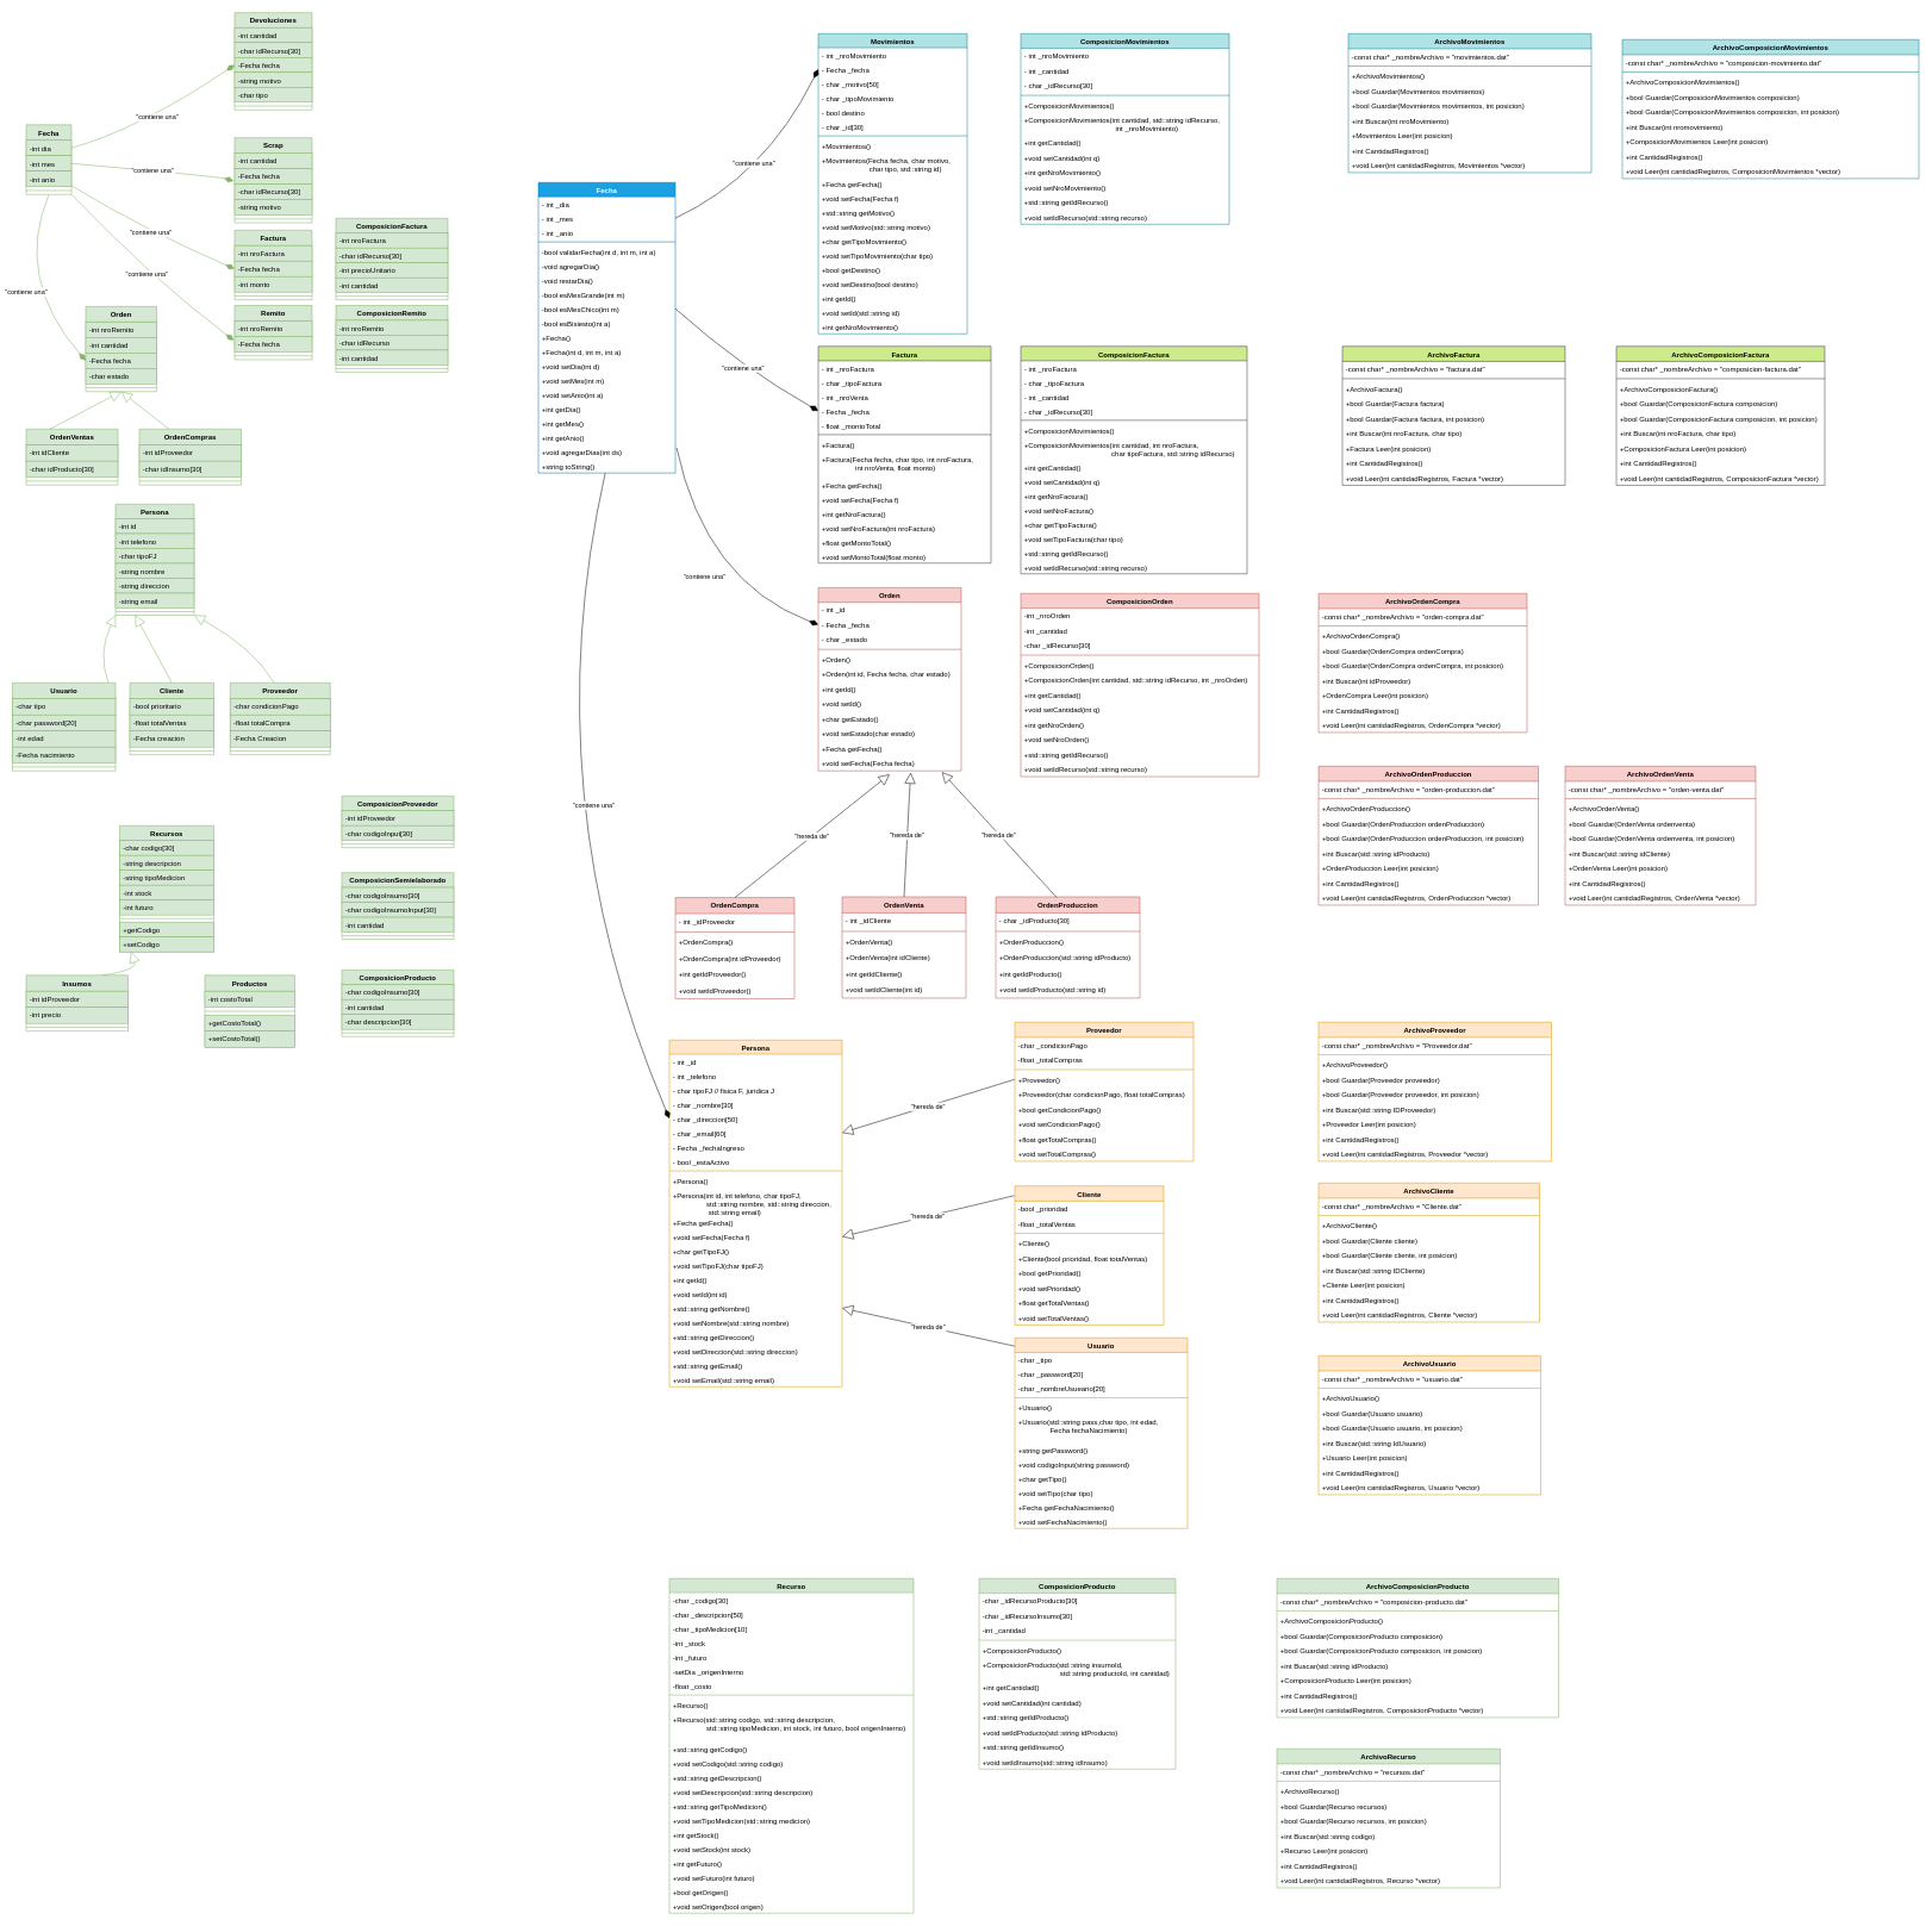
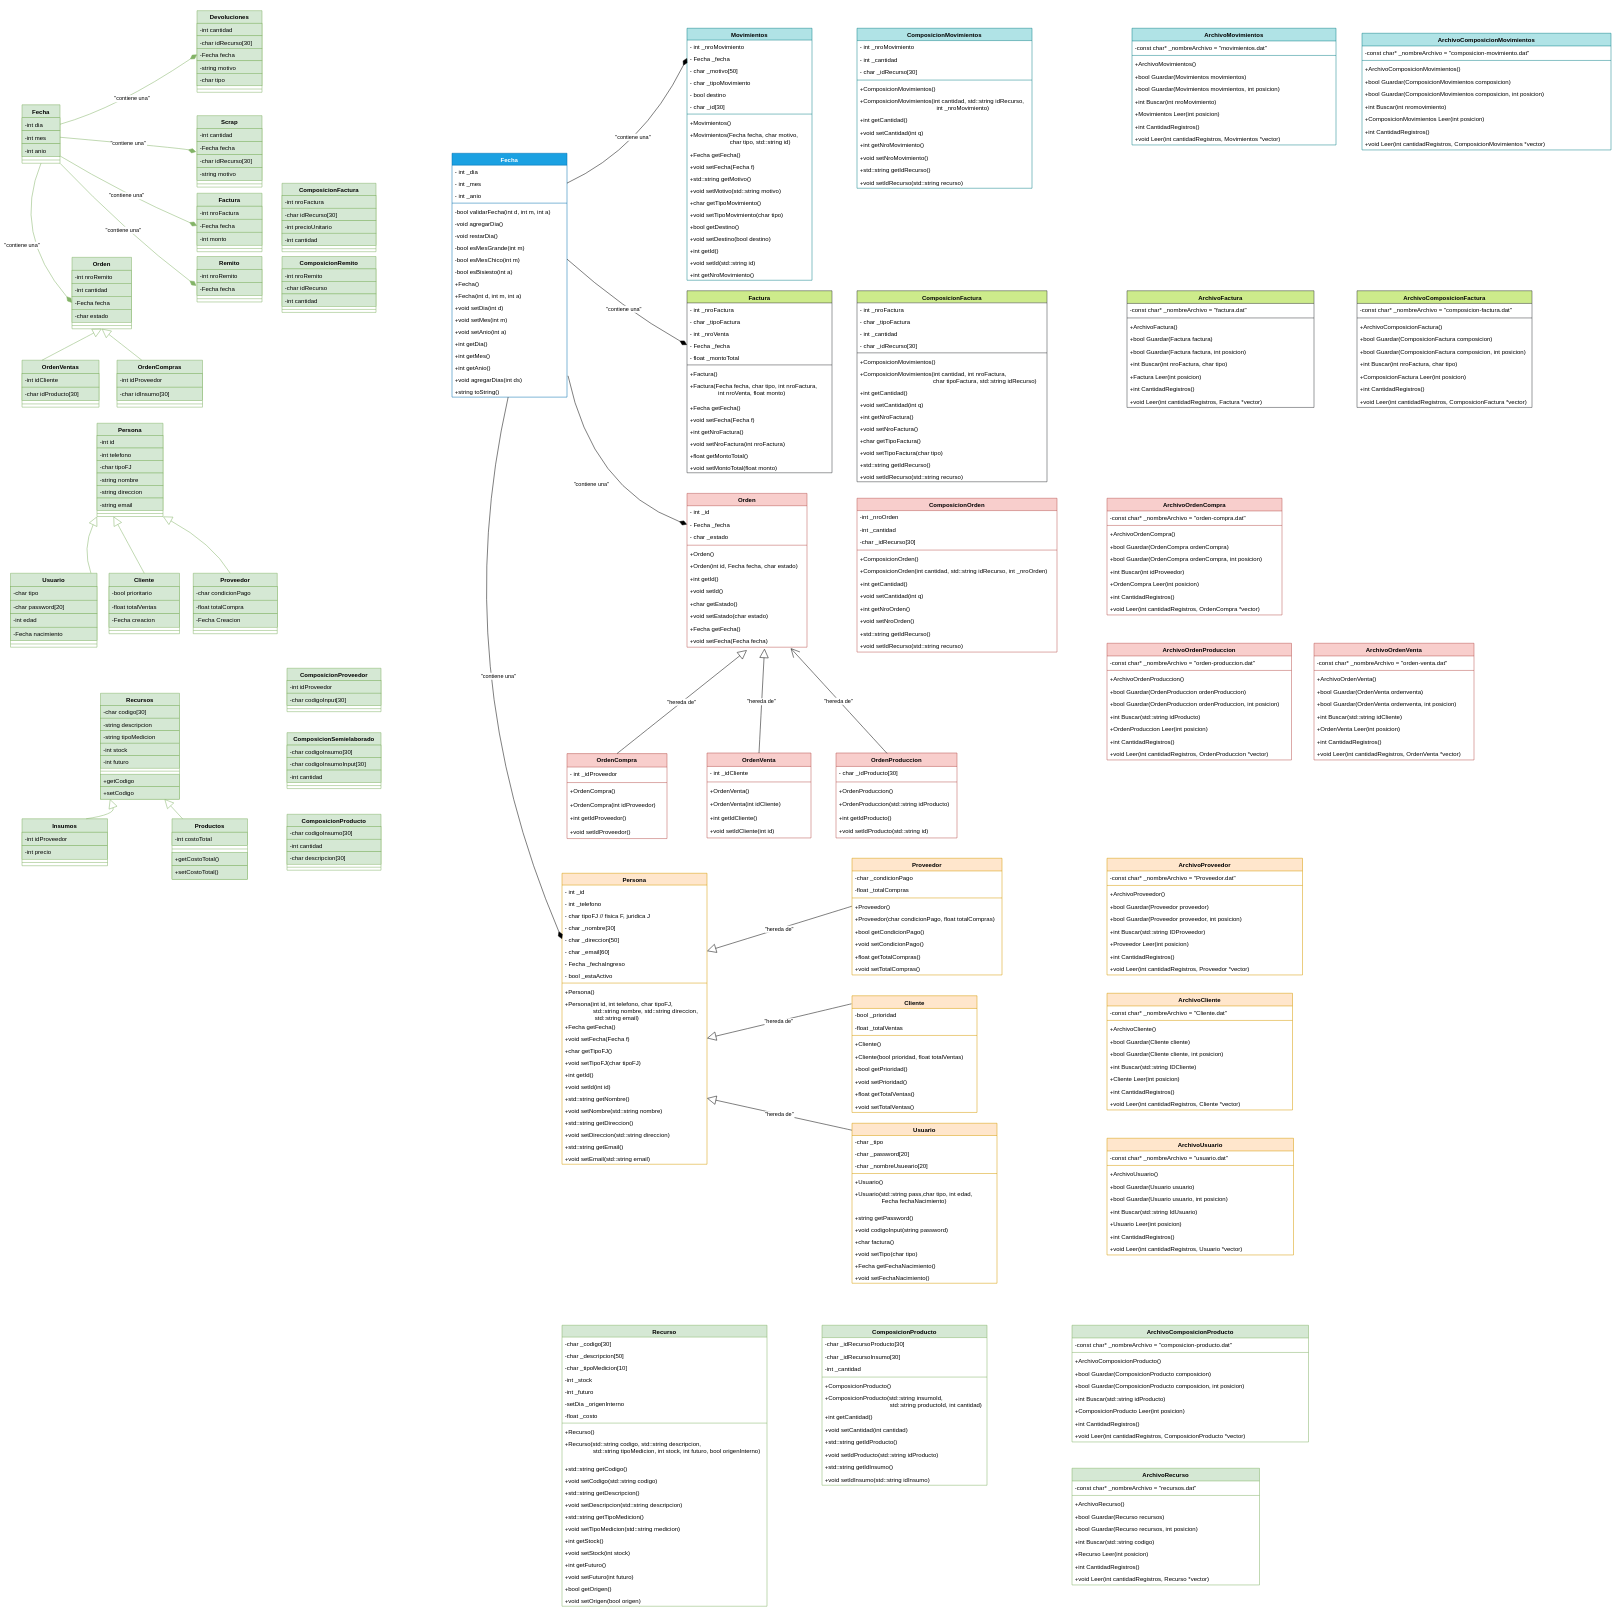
- <mxCell id="247" value="&quot;hereda de&quot;" style="curved=1;startArrow=none;endArrow=block;endSize=16;endFill=0;exitX=0.422;exitY=0.005;entryX=0.864;entryY=1.077;rounded=0;entryDx=0;entryDy=0;entryPerimeter=0;exitDx=0;exitDy=0;exitPerimeter=0;" parent="1" source="239" target="222" edge="1"><mxGeometry relative="1" as="geometry"><Array as="points" /><mxPoint x="1824" y="1475.65" as="sourcePoint" /><mxPoint x="1733" y="1303.65" as="targetPoint" /></mxGeometry></mxCell>
+ <mxCell id="247" value="&quot;hereda de&quot;" style="curved=1;startArrow=none;endArrow=open;endSize=16;endFill=0;exitX=0.422;exitY=0.005;entryX=0.864;entryY=1.077;rounded=0;entryDx=0;entryDy=0;entryPerimeter=0;exitDx=0;exitDy=0;exitPerimeter=0;" parent="1" source="239" target="222" edge="1"><mxGeometry relative="1" as="geometry"><Array as="points" /><mxPoint x="1824" y="1475.65" as="sourcePoint" /><mxPoint x="1733" y="1303.65" as="targetPoint" /></mxGeometry></mxCell>
+ <mxCell id="90" value="" style="curved=1;startArrow=block;startSize=16;startFill=0;endArrow=none;exitX=0.81;exitY=1;entryX=0.14;entryY=0;rounded=0;fillColor=#d5e8d4;strokeColor=#82b366;" parent="1" source="31" target="44" edge="1"><mxGeometry relative="1" as="geometry"><Array as="points" /></mxGeometry></mxCell>
- <mxCell id="285" value="+char getTipo()" style="text;strokeColor=none;fillColor=none;align=left;verticalAlign=top;spacingLeft=4;spacingRight=4;overflow=hidden;rotatable=0;points=[[0,0.5],[1,0.5]];portConstraint=eastwest;" parent="276" vertex="1"><mxGeometry y="223.997" width="290" height="24" as="geometry" /></mxCell>
+ <mxCell id="285" value="+char factura()" style="text;strokeColor=none;fillColor=none;align=left;verticalAlign=top;spacingLeft=4;spacingRight=4;overflow=hidden;rotatable=0;points=[[0,0.5],[1,0.5]];portConstraint=eastwest;" parent="276" vertex="1"><mxGeometry y="223.997" width="290" height="24" as="geometry" /></mxCell>
